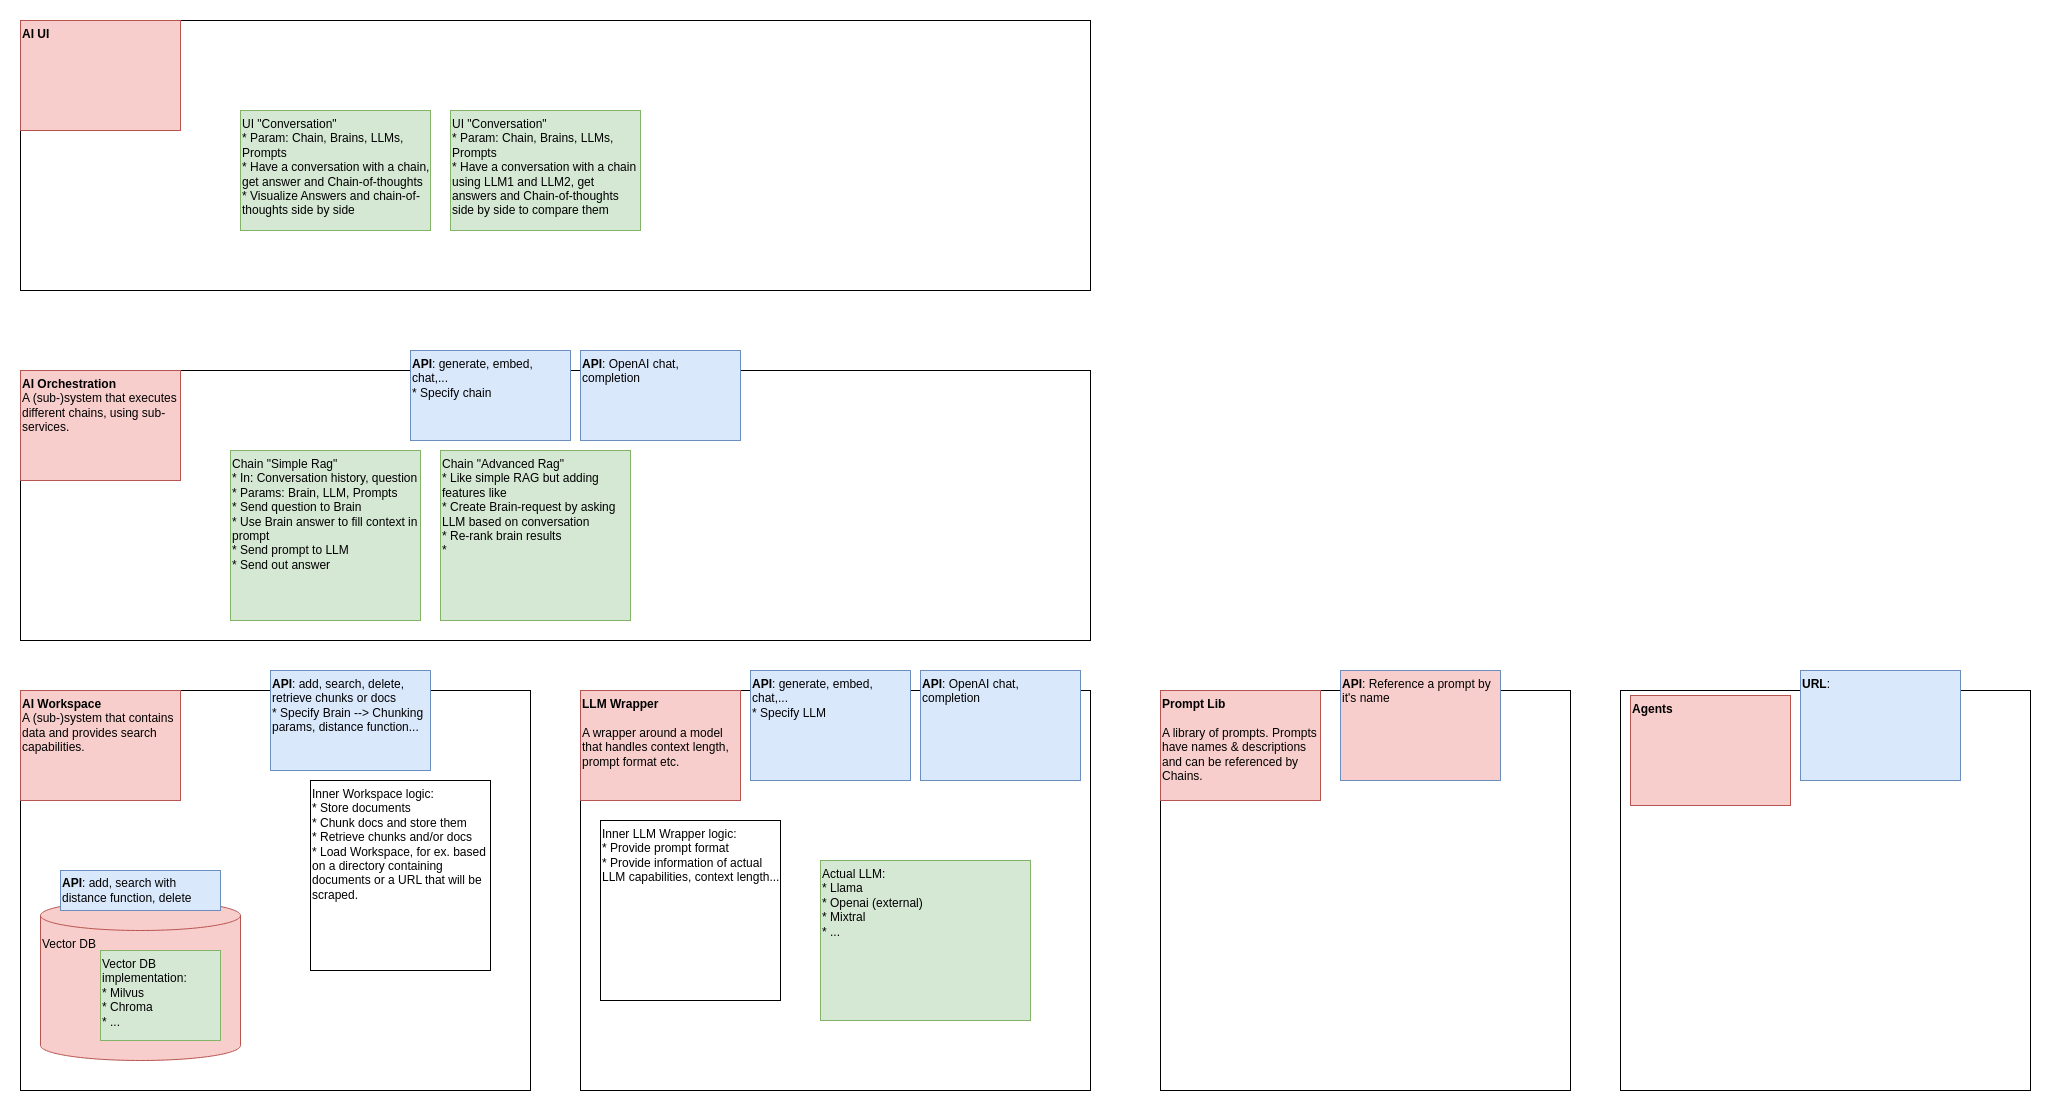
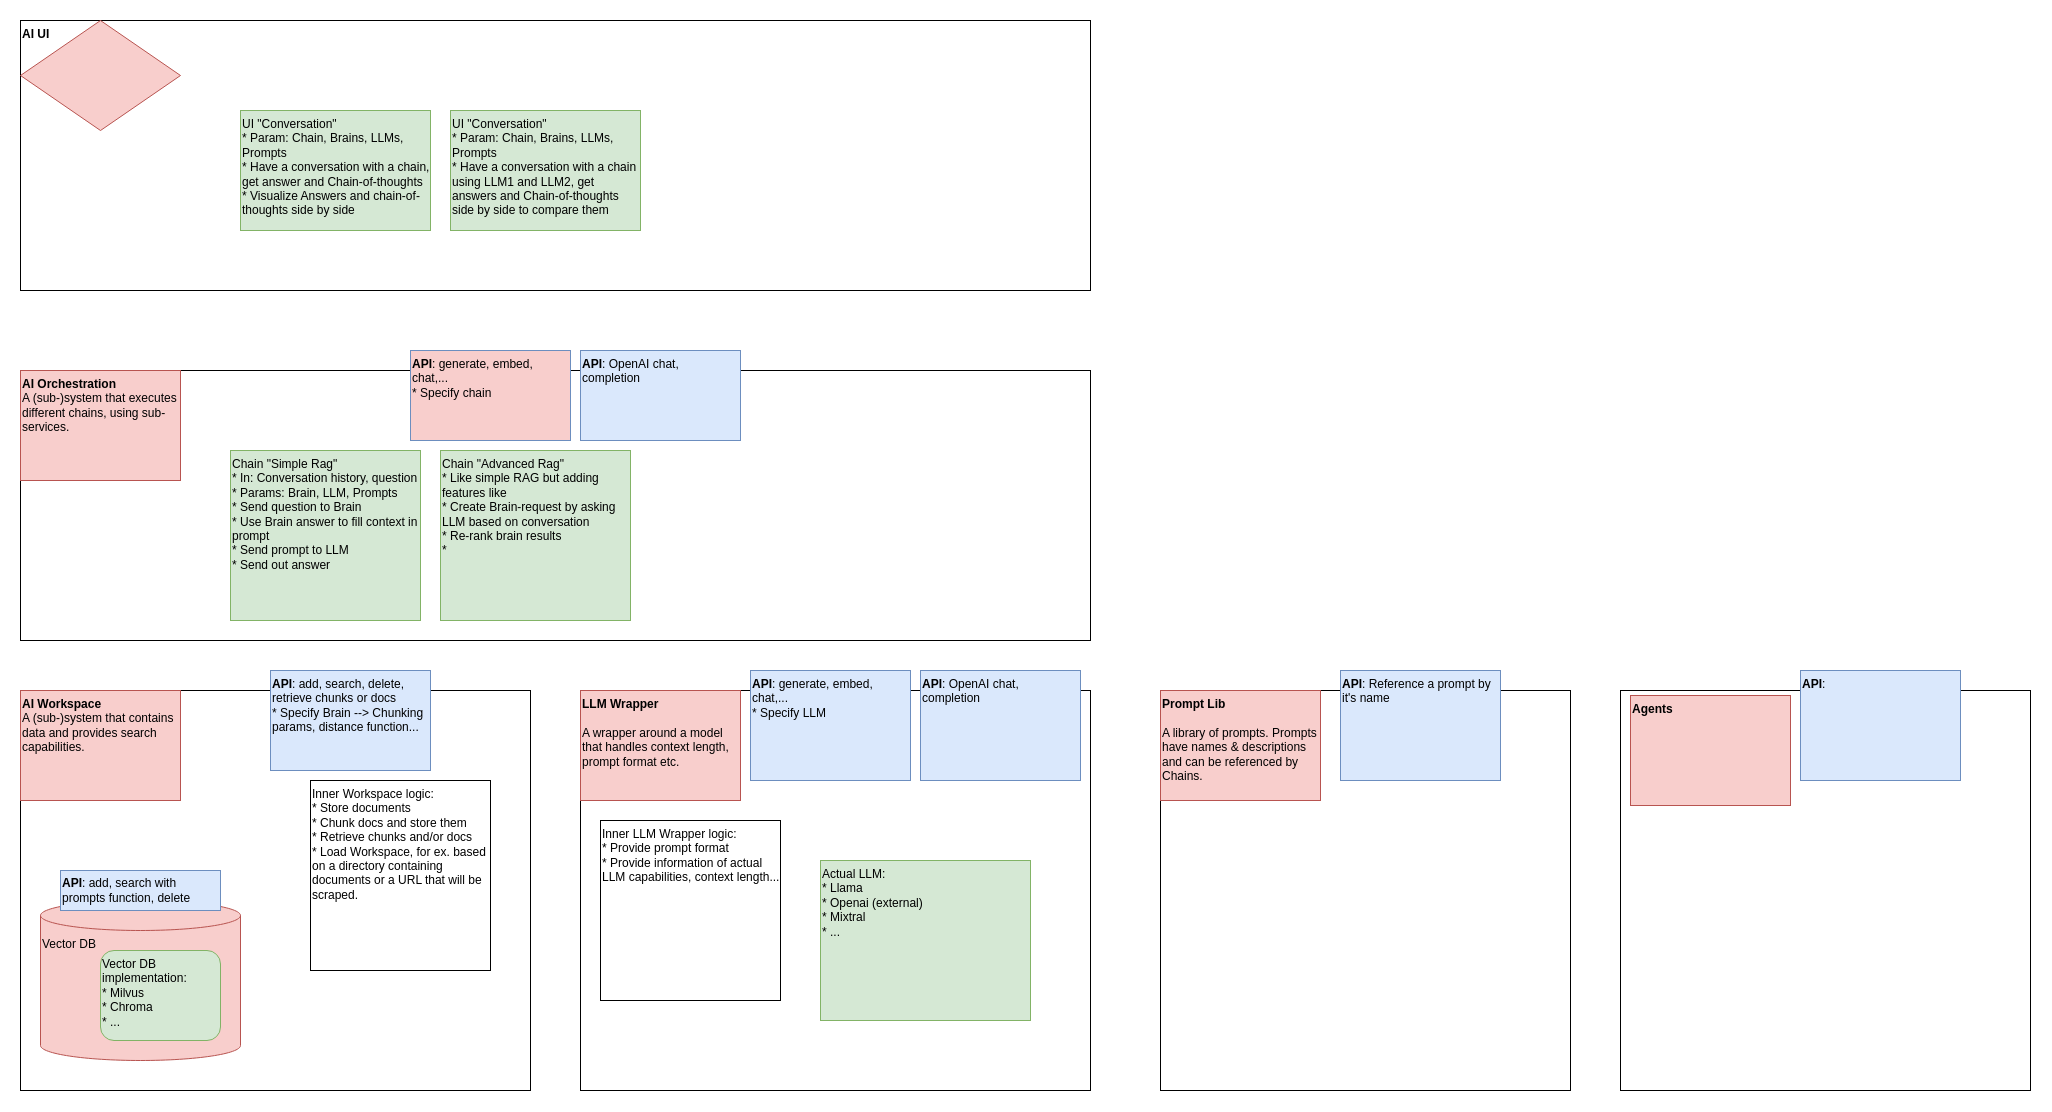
- <mxCell id="21" value="&lt;div&gt;&lt;b&gt;AI UI&lt;/b&gt;&lt;/div&gt;&lt;div&gt;&lt;br&gt;&lt;/div&gt;" style="rounded=0;whiteSpace=wrap;html=1;fillColor=#f8cecc;strokeColor=#b85450;align=left;verticalAlign=top;" parent="1" vertex="1"><mxGeometry x="20" y="20" width="160" height="110" as="geometry" /></mxCell>
+ <mxCell id="21" value="&lt;div&gt;&lt;b&gt;AI UI&lt;/b&gt;&lt;/div&gt;&lt;div&gt;&lt;br&gt;&lt;/div&gt;" style="rhombus;whiteSpace=wrap;html=1;fillColor=#f8cecc;strokeColor=#b85450;align=left;verticalAlign=top;" parent="1" vertex="1"><mxGeometry x="20" y="20" width="160" height="110" as="geometry" /></mxCell>
- <mxCell id="18" value="&lt;b&gt;API&lt;/b&gt;: generate, embed, chat,...&lt;div&gt;* Specify chain&lt;/div&gt;" style="rounded=0;whiteSpace=wrap;html=1;fillColor=#dae8fc;strokeColor=#6c8ebf;align=left;verticalAlign=top;" parent="1" vertex="1"><mxGeometry x="410" y="350" width="160" height="90" as="geometry" /></mxCell>
+ <mxCell id="18" value="&lt;b&gt;API&lt;/b&gt;: generate, embed, chat,...&lt;div&gt;* Specify chain&lt;/div&gt;" style="rounded=0;whiteSpace=wrap;html=1;fillColor=#f8cecc;strokeColor=#6c8ebf;align=left;verticalAlign=top;" parent="1" vertex="1"><mxGeometry x="410" y="350" width="160" height="90" as="geometry" /></mxCell>
- <mxCell id="30" value="&lt;b&gt;URL&lt;/b&gt;:&amp;nbsp;" style="rounded=0;whiteSpace=wrap;html=1;fillColor=#dae8fc;strokeColor=#6c8ebf;align=left;verticalAlign=top;" parent="1" vertex="1"><mxGeometry x="1800" y="670" width="160" height="110" as="geometry" /></mxCell>
+ <mxCell id="30" value="&lt;b&gt;API&lt;/b&gt;:&amp;nbsp;" style="rounded=0;whiteSpace=wrap;html=1;fillColor=#dae8fc;strokeColor=#6c8ebf;align=left;verticalAlign=top;" parent="1" vertex="1"><mxGeometry x="1800" y="670" width="160" height="110" as="geometry" /></mxCell>
- <mxCell id="27" value="&lt;b&gt;API&lt;/b&gt;: Reference a prompt by it's name" style="rounded=0;whiteSpace=wrap;html=1;fillColor=#f8cecc;strokeColor=#6c8ebf;align=left;verticalAlign=top;" parent="1" vertex="1"><mxGeometry x="1340" y="670" width="160" height="110" as="geometry" /></mxCell>
+ <mxCell id="27" value="&lt;b&gt;API&lt;/b&gt;: Reference a prompt by it's name" style="rounded=0;whiteSpace=wrap;html=1;fillColor=#dae8fc;strokeColor=#6c8ebf;align=left;verticalAlign=top;" parent="1" vertex="1"><mxGeometry x="1340" y="670" width="160" height="110" as="geometry" /></mxCell>
- <mxCell id="5" value="&lt;b&gt;API&lt;/b&gt;: add, search with distance function, delete" style="rounded=0;whiteSpace=wrap;html=1;fillColor=#dae8fc;strokeColor=#6c8ebf;align=left;" parent="1" vertex="1"><mxGeometry x="60" y="870" width="160" height="40" as="geometry" /></mxCell>
+ <mxCell id="5" value="&lt;b&gt;API&lt;/b&gt;: add, search with prompts function, delete" style="rounded=0;whiteSpace=wrap;html=1;fillColor=#dae8fc;strokeColor=#6c8ebf;align=left;" parent="1" vertex="1"><mxGeometry x="60" y="870" width="160" height="40" as="geometry" /></mxCell>
- <mxCell id="13" value="Vector DB implementation:&lt;div&gt;* Milvus&lt;/div&gt;&lt;div&gt;* Chroma&lt;/div&gt;&lt;div&gt;* ...&lt;/div&gt;" style="rounded=0;whiteSpace=wrap;html=1;fillColor=#d5e8d4;strokeColor=#82b366;align=left;verticalAlign=top;" parent="1" vertex="1"><mxGeometry x="100" y="950" width="120" height="90" as="geometry" /></mxCell>
+ <mxCell id="13" value="Vector DB implementation:&lt;div&gt;* Milvus&lt;/div&gt;&lt;div&gt;* Chroma&lt;/div&gt;&lt;div&gt;* ...&lt;/div&gt;" style="whiteSpace=wrap;html=1;fillColor=#d5e8d4;strokeColor=#82b366;align=left;verticalAlign=top;rounded=1;" parent="1" vertex="1"><mxGeometry x="100" y="950" width="120" height="90" as="geometry" /></mxCell>
